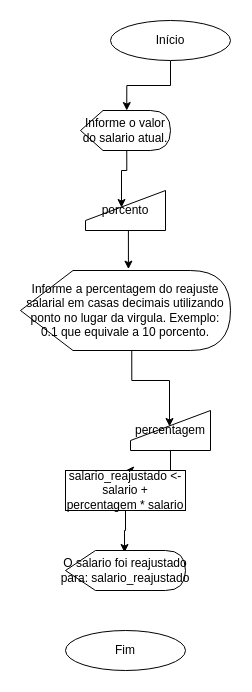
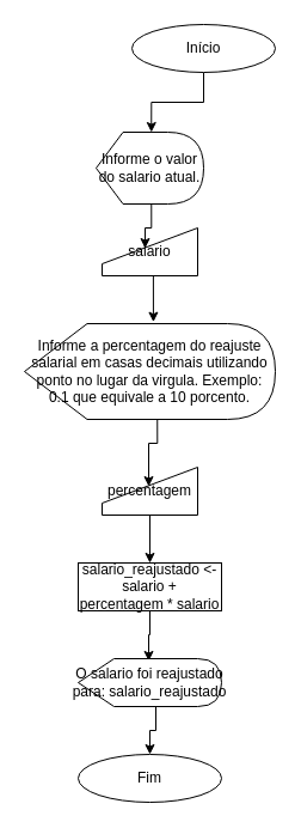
- <mxCell id="5" value="Informe o valor do salario atual." style="shape=display;whiteSpace=wrap;html=1;" vertex="1" parent="1"><mxGeometry x="80" y="110" width="90" height="40" as="geometry" /></mxCell>
+ <mxCell id="5" value="Informe o valor do salario atual." style="shape=display;whiteSpace=wrap;html=1;" vertex="1" parent="1"><mxGeometry x="80" y="110" width="90" height="60" as="geometry" /></mxCell>
- <mxCell id="7" value="porcento" style="shape=manualInput;whiteSpace=wrap;html=1;" vertex="1" parent="1"><mxGeometry x="85" y="190" width="80" height="40" as="geometry" /></mxCell>
+ <mxCell id="7" value="salario" style="shape=manualInput;whiteSpace=wrap;html=1;" vertex="1" parent="1"><mxGeometry x="85" y="190" width="80" height="40" as="geometry" /></mxCell>
- <mxCell id="12" value="percentagem" style="shape=manualInput;whiteSpace=wrap;html=1;" vertex="1" parent="1"><mxGeometry x="130" y="410" width="80" height="40" as="geometry" /></mxCell>
+ <mxCell id="12" value="percentagem" style="shape=manualInput;whiteSpace=wrap;html=1;" vertex="1" parent="1"><mxGeometry x="85" y="390" width="80" height="40" as="geometry" /></mxCell>
+ <mxCell id="15" style="edgeStyle=orthogonalEdgeStyle;rounded=0;orthogonalLoop=1;jettySize=auto;html=1;exitX=0;exitY=0;exitDx=65;exitDy=40;exitPerimeter=0;entryX=0.5;entryY=0;entryDx=0;entryDy=0;" edge="1" parent="1" source="16" target="10"><mxGeometry relative="1" as="geometry" /></mxCell>
